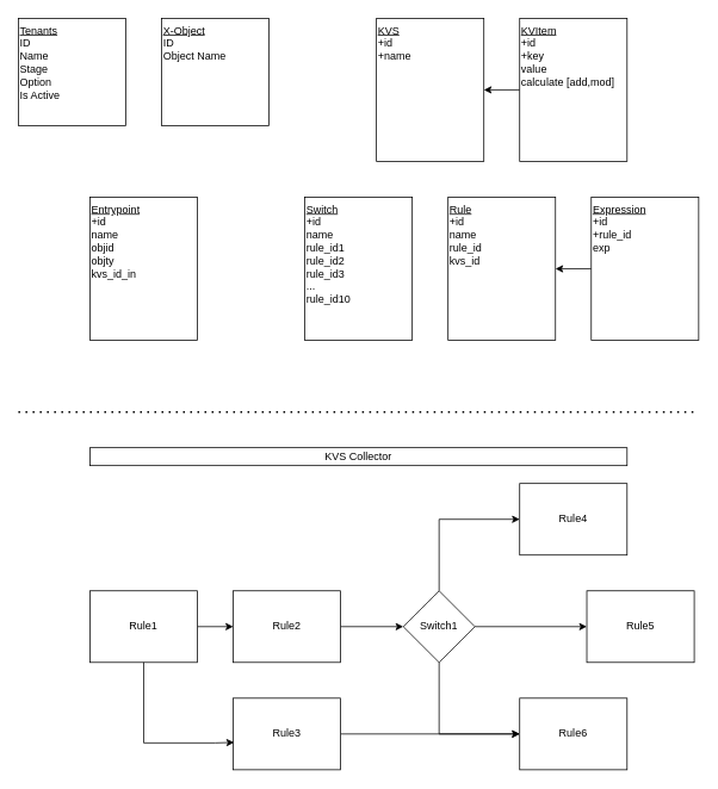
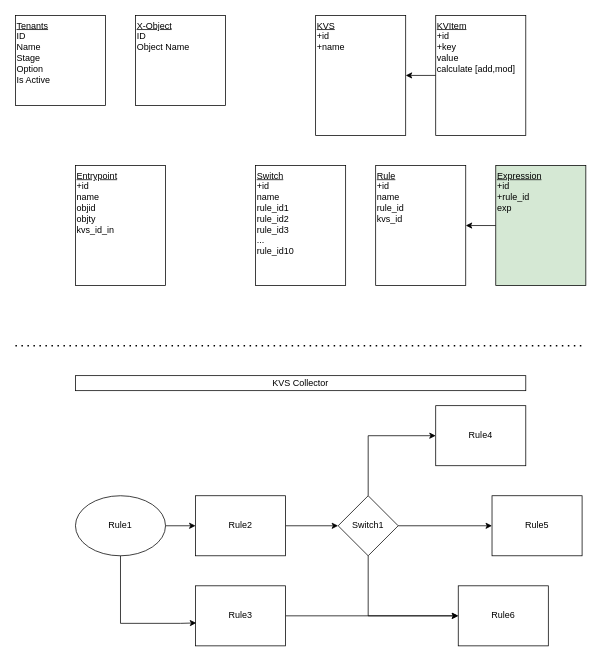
- <mxCell id="5" value="&lt;span style=&quot;background-color: initial;&quot;&gt;&lt;u&gt;Expression&lt;/u&gt;&lt;/span&gt;&lt;span style=&quot;background-color: initial;&quot;&gt;&lt;br&gt;&lt;/span&gt;+id&lt;br&gt;&lt;span style=&quot;background-color: initial;&quot;&gt;+rule_id&lt;/span&gt;&lt;div&gt;&lt;/div&gt;exp" style="rounded=0;whiteSpace=wrap;html=1;align=left;verticalAlign=top;" vertex="1" parent="1"><mxGeometry x="660" y="220" width="120" height="160" as="geometry" /></mxCell>
+ <mxCell id="5" value="&lt;span style=&quot;background-color: initial;&quot;&gt;&lt;u&gt;Expression&lt;/u&gt;&lt;/span&gt;&lt;span style=&quot;background-color: initial;&quot;&gt;&lt;br&gt;&lt;/span&gt;+id&lt;br&gt;&lt;span style=&quot;background-color: initial;&quot;&gt;+rule_id&lt;/span&gt;&lt;div&gt;&lt;/div&gt;exp" style="rounded=0;whiteSpace=wrap;html=1;align=left;verticalAlign=top;fillColor=#d5e8d4;" vertex="1" parent="1"><mxGeometry x="660" y="220" width="120" height="160" as="geometry" /></mxCell>
- <mxCell id="9" value="Rule1" style="rounded=0;whiteSpace=wrap;html=1;align=center;verticalAlign=middle;" vertex="1" parent="1"><mxGeometry x="100" y="660" width="120" height="80" as="geometry" /></mxCell>
+ <mxCell id="9" value="Rule1" style="ellipse;whiteSpace=wrap;html=1;align=center;verticalAlign=middle;" vertex="1" parent="1"><mxGeometry x="100" y="660" width="120" height="80" as="geometry" /></mxCell>
- <mxCell id="20" value="Rule6" style="rounded=0;whiteSpace=wrap;html=1;align=center;verticalAlign=middle;" vertex="1" parent="1"><mxGeometry x="580" y="780" width="120" height="80" as="geometry" /></mxCell>
+ <mxCell id="20" value="Rule6" style="rounded=0;whiteSpace=wrap;html=1;align=center;verticalAlign=middle;" vertex="1" parent="1"><mxGeometry x="610" y="780" width="120" height="80" as="geometry" /></mxCell>
